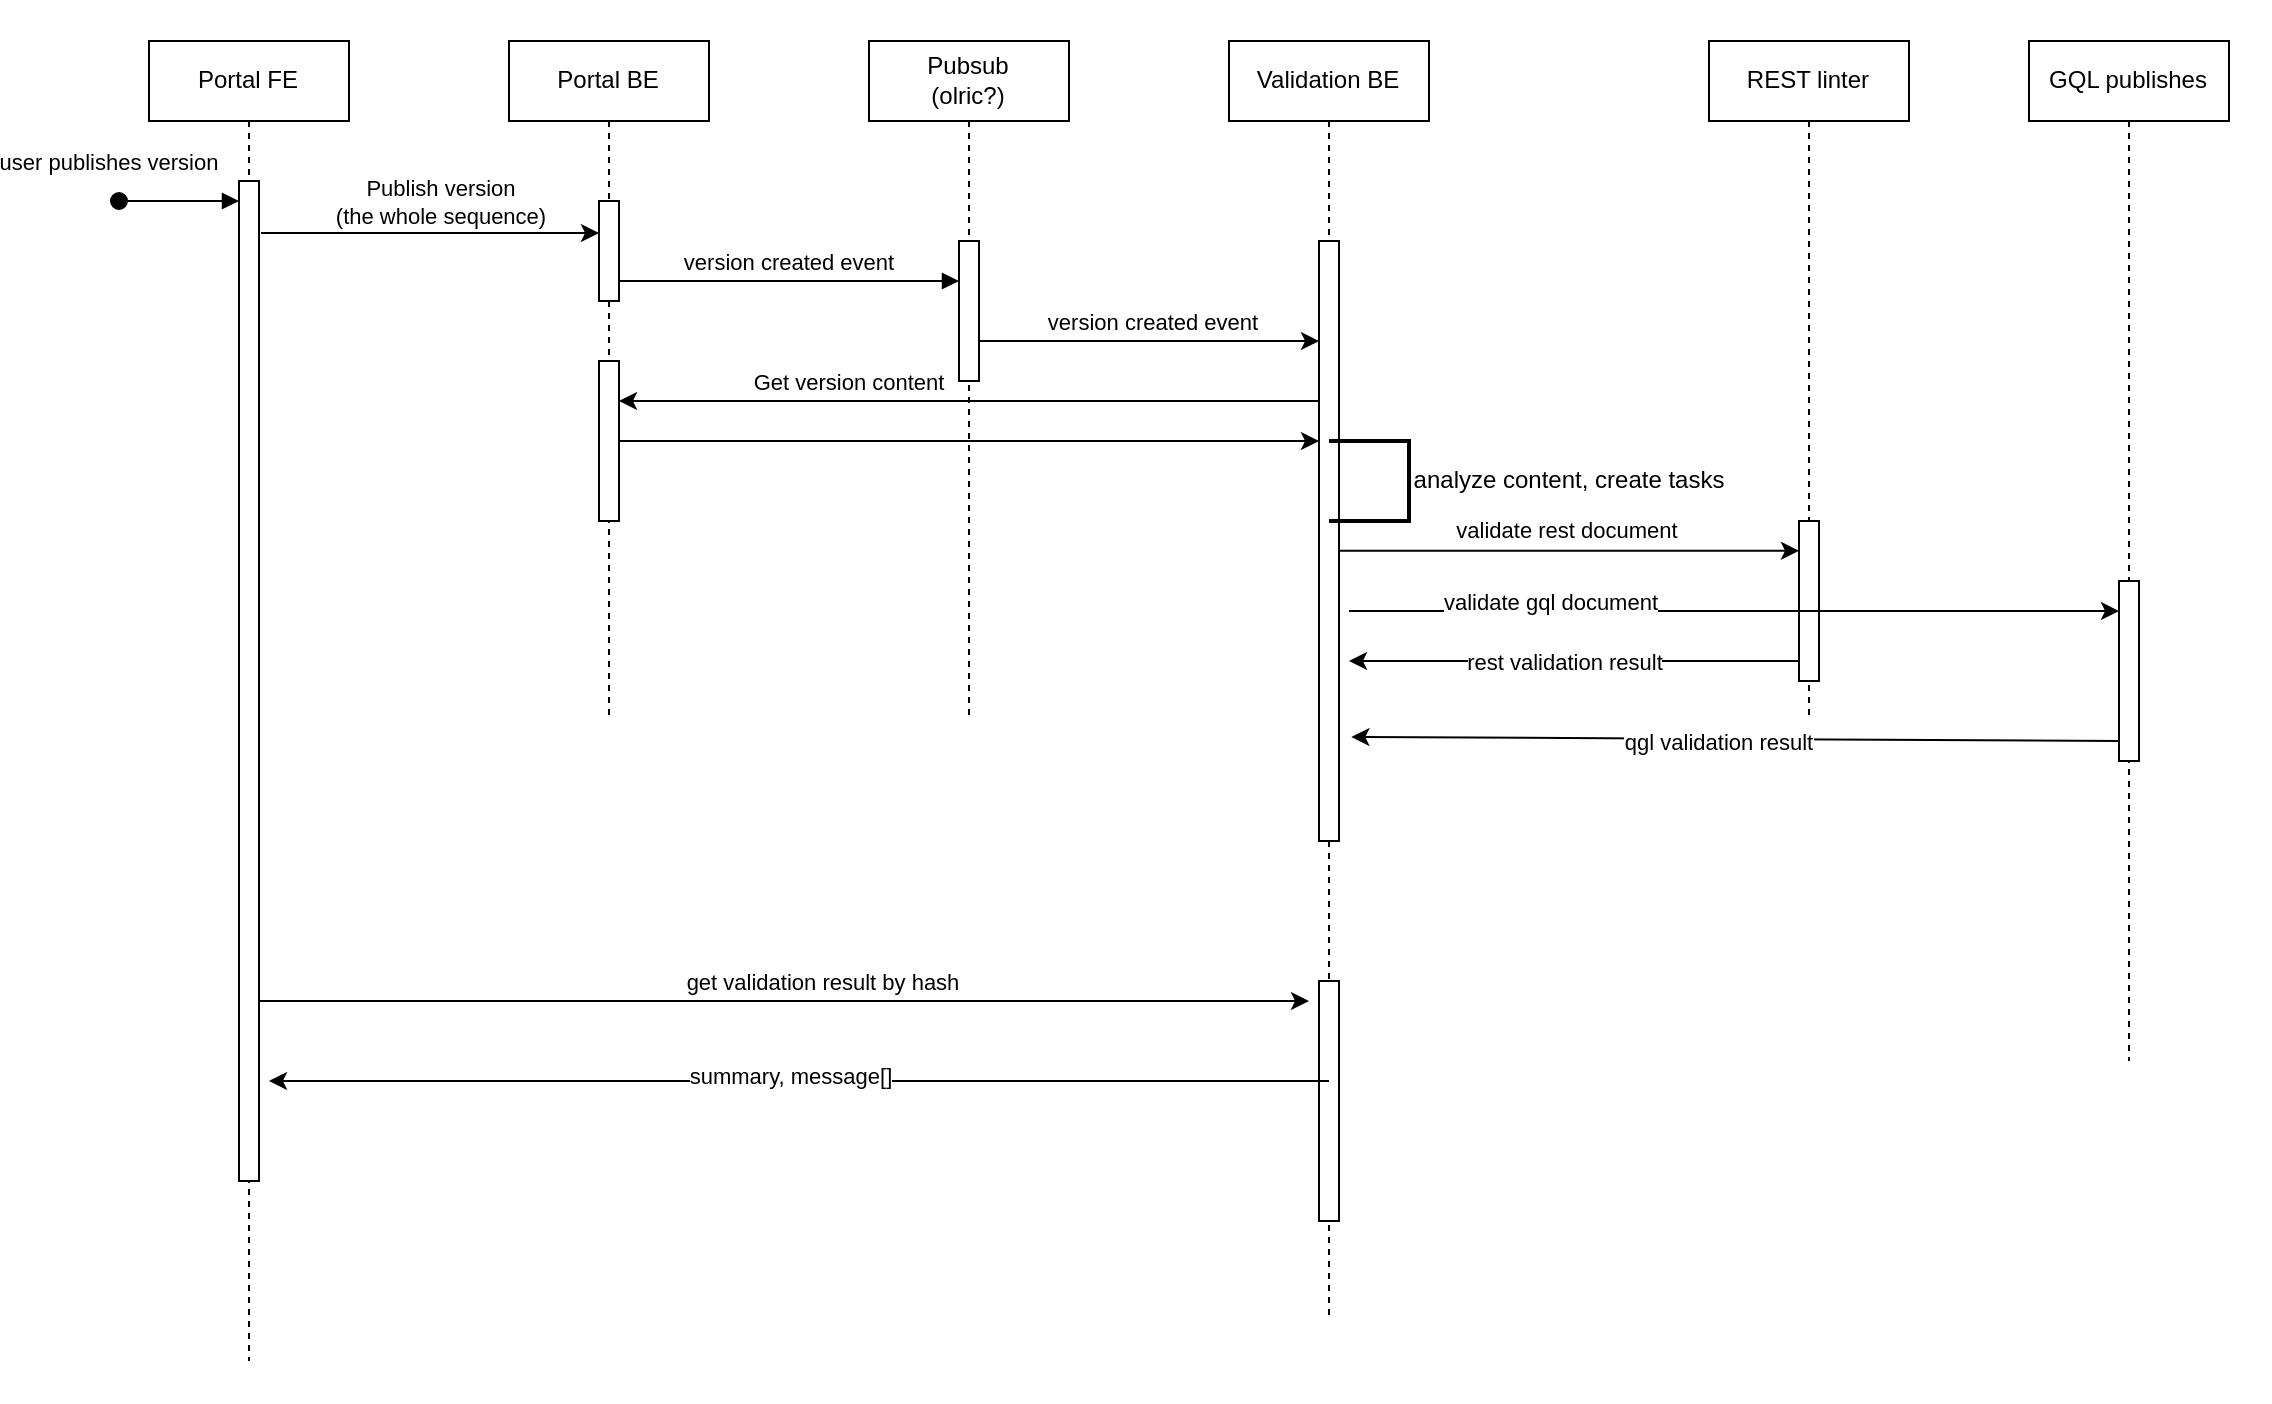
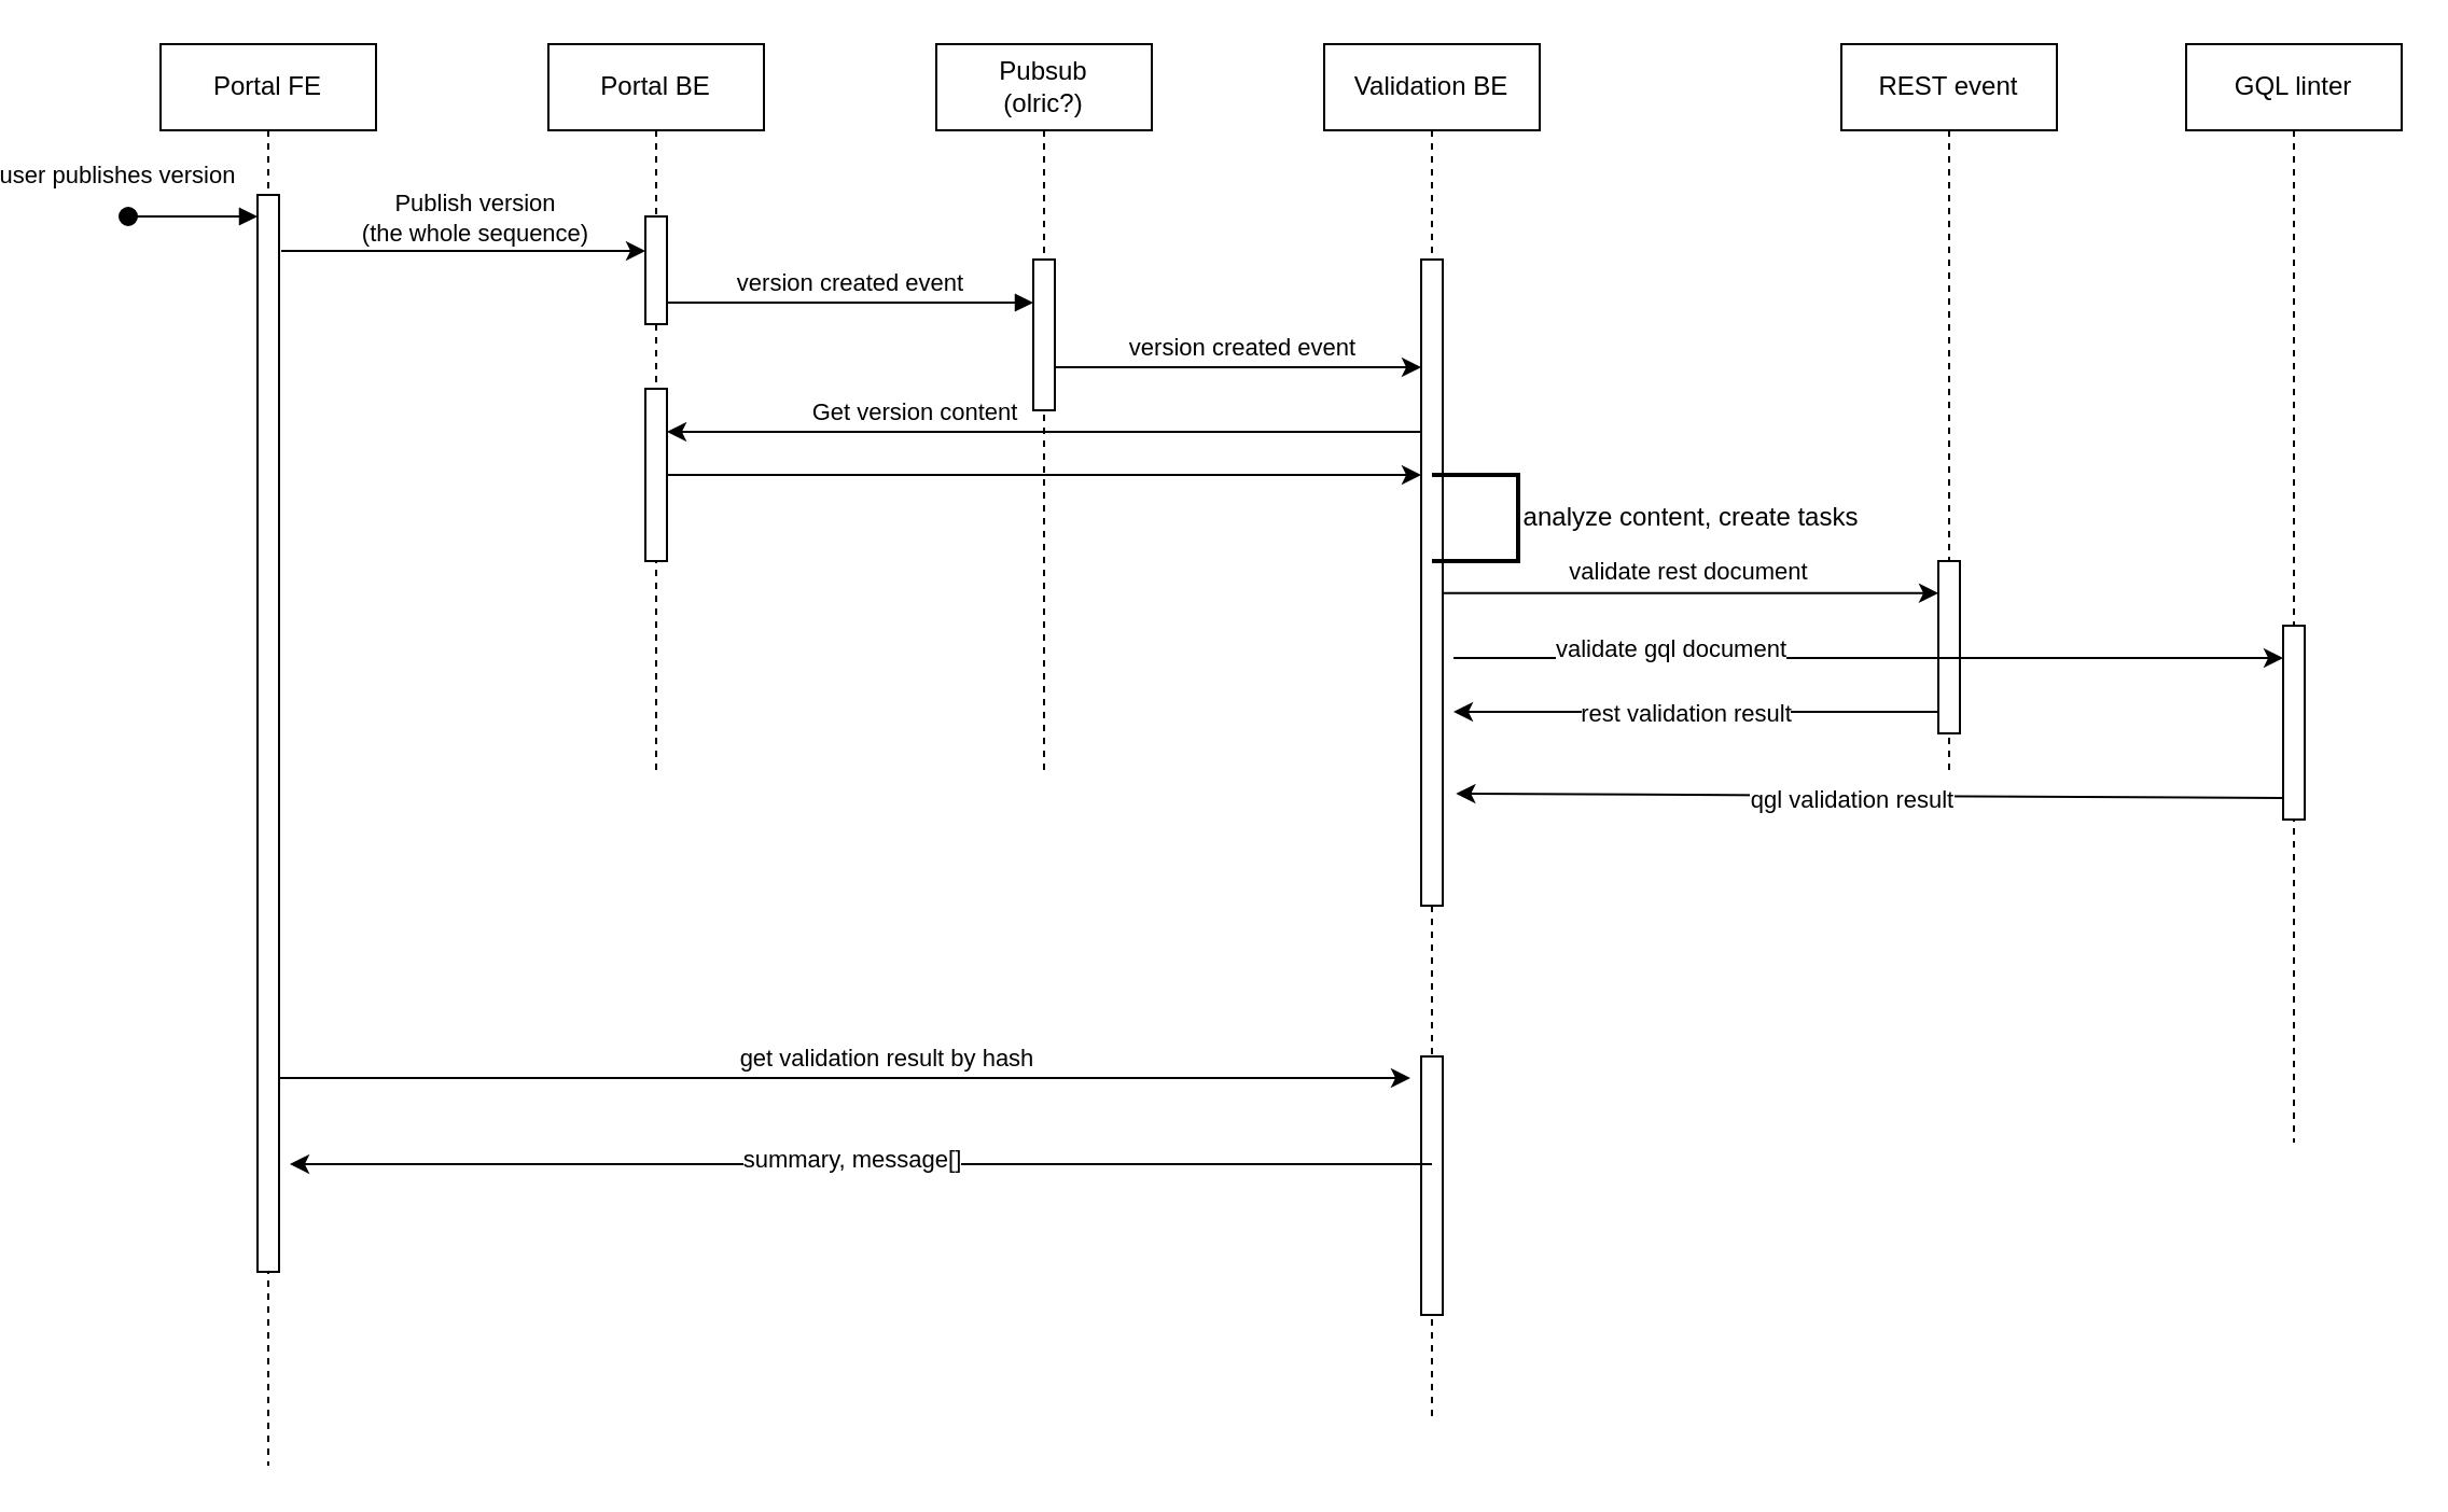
- <mxCell id="19" value="REST linter" style="shape=umlLifeline;perimeter=lifelinePerimeter;whiteSpace=wrap;html=1;container=0;dropTarget=0;collapsible=0;recursiveResize=0;outlineConnect=0;portConstraint=eastwest;newEdgeStyle={&quot;edgeStyle&quot;:&quot;elbowEdgeStyle&quot;,&quot;elbow&quot;:&quot;vertical&quot;,&quot;curved&quot;:0,&quot;rounded&quot;:0};" vertex="1" parent="1"><mxGeometry x="800" width="100" height="340" as="geometry" y="20" /></mxCell>
+ <mxCell id="19" value="REST event" style="shape=umlLifeline;perimeter=lifelinePerimeter;whiteSpace=wrap;html=1;container=0;dropTarget=0;collapsible=0;recursiveResize=0;outlineConnect=0;portConstraint=eastwest;newEdgeStyle={&quot;edgeStyle&quot;:&quot;elbowEdgeStyle&quot;,&quot;elbow&quot;:&quot;vertical&quot;,&quot;curved&quot;:0,&quot;rounded&quot;:0};" vertex="1" parent="1"><mxGeometry x="800" width="100" height="340" as="geometry" y="20" /></mxCell>
- <mxCell id="21" value="GQL publishes" style="shape=umlLifeline;perimeter=lifelinePerimeter;whiteSpace=wrap;html=1;container=0;dropTarget=0;collapsible=0;recursiveResize=0;outlineConnect=0;portConstraint=eastwest;newEdgeStyle={&quot;edgeStyle&quot;:&quot;elbowEdgeStyle&quot;,&quot;elbow&quot;:&quot;vertical&quot;,&quot;curved&quot;:0,&quot;rounded&quot;:0};" vertex="1" parent="1"><mxGeometry x="960" width="100" height="510" as="geometry" y="20" /></mxCell>
+ <mxCell id="21" value="GQL linter" style="shape=umlLifeline;perimeter=lifelinePerimeter;whiteSpace=wrap;html=1;container=0;dropTarget=0;collapsible=0;recursiveResize=0;outlineConnect=0;portConstraint=eastwest;newEdgeStyle={&quot;edgeStyle&quot;:&quot;elbowEdgeStyle&quot;,&quot;elbow&quot;:&quot;vertical&quot;,&quot;curved&quot;:0,&quot;rounded&quot;:0};" vertex="1" parent="1"><mxGeometry x="960" width="100" height="510" as="geometry" y="20" /></mxCell>
